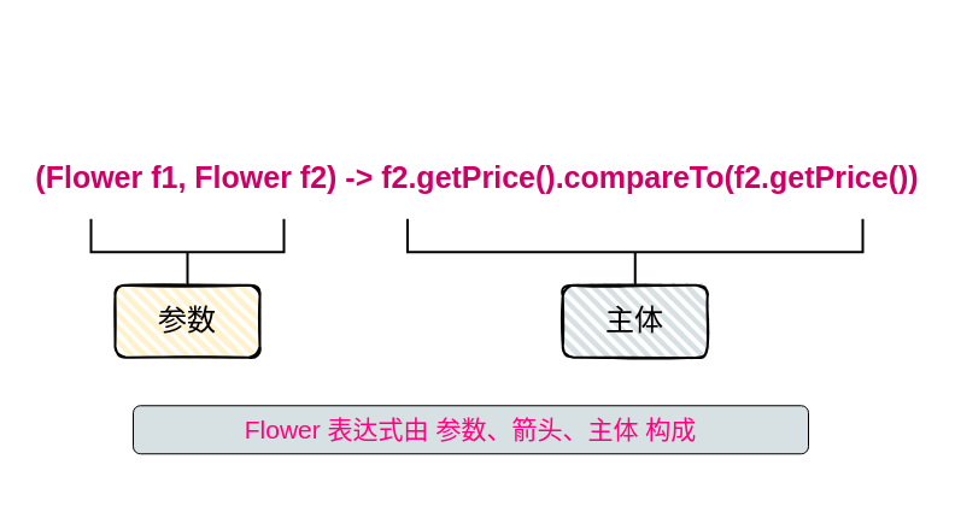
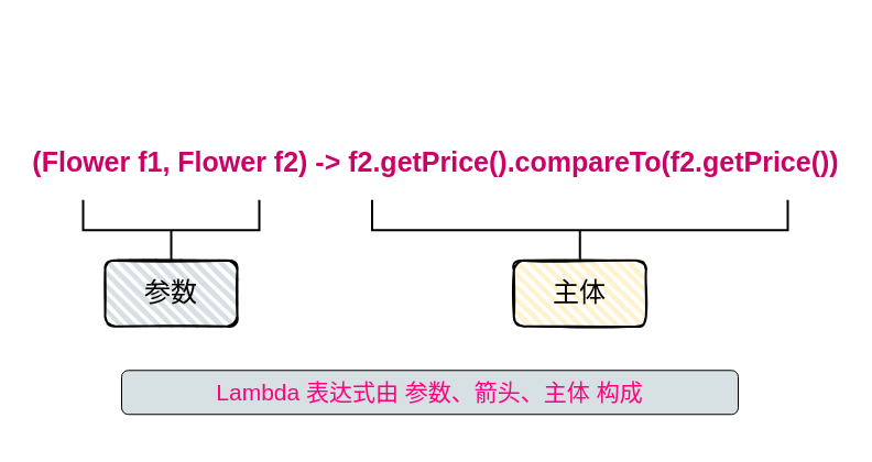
- <mxCell id="4" value="&lt;font style=&quot;font-size: 24px&quot;&gt;参数&lt;/font&gt;" style="rounded=1;whiteSpace=wrap;html=1;strokeWidth=2;fillWeight=4;hachureGap=8;hachureAngle=45;sketch=1;fillColor=#fff2cc;" vertex="1" parent="1"><mxGeometry x="95" y="236.25" width="120" height="60" as="geometry" /></mxCell>
+ <mxCell id="4" value="&lt;font style=&quot;font-size: 24px&quot;&gt;参数&lt;/font&gt;" style="rounded=1;whiteSpace=wrap;html=1;strokeWidth=2;fillWeight=4;hachureGap=8;hachureAngle=45;sketch=1;fillColor=#D7E0E2;" vertex="1" parent="1"><mxGeometry x="95" y="236.25" width="120" height="60" as="geometry" /></mxCell>
- <mxCell id="6" value="&lt;font style=&quot;font-size: 24px&quot;&gt;主体&lt;/font&gt;" style="rounded=1;whiteSpace=wrap;html=1;strokeWidth=2;fillWeight=4;hachureGap=8;hachureAngle=45;sketch=1;fillColor=#D7E0E2;" vertex="1" parent="1"><mxGeometry x="466.25" y="236.25" width="120" height="60" as="geometry" /></mxCell>
+ <mxCell id="6" value="&lt;font style=&quot;font-size: 24px&quot;&gt;主体&lt;/font&gt;" style="rounded=1;whiteSpace=wrap;html=1;strokeWidth=2;fillWeight=4;hachureGap=8;hachureAngle=45;sketch=1;fillColor=#fff2cc;" vertex="1" parent="1"><mxGeometry x="466.25" y="236.25" width="120" height="60" as="geometry" /></mxCell>
- <mxCell id="7" value="&lt;font style=&quot;font-size: 21px&quot; color=&quot;#ff0080&quot;&gt;Flower 表达式由 参数、箭头、主体 构成&lt;/font&gt;" style="rounded=1;whiteSpace=wrap;html=1;fillColor=#D7E0E2;" vertex="1" parent="1"><mxGeometry x="110" y="336.25" width="560" height="40" as="geometry" /></mxCell>
+ <mxCell id="7" value="&lt;font style=&quot;font-size: 21px&quot; color=&quot;#ff0080&quot;&gt;Lambda 表达式由 参数、箭头、主体 构成&lt;/font&gt;" style="rounded=1;whiteSpace=wrap;html=1;fillColor=#D7E0E2;" vertex="1" parent="1"><mxGeometry x="110" y="336.25" width="560" height="40" as="geometry" /></mxCell>
